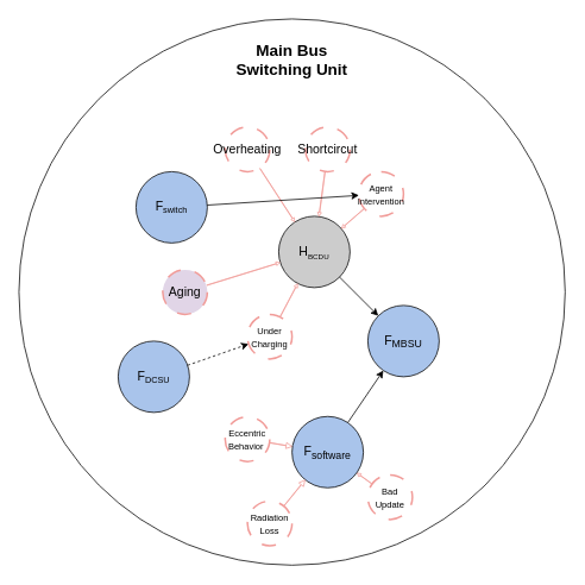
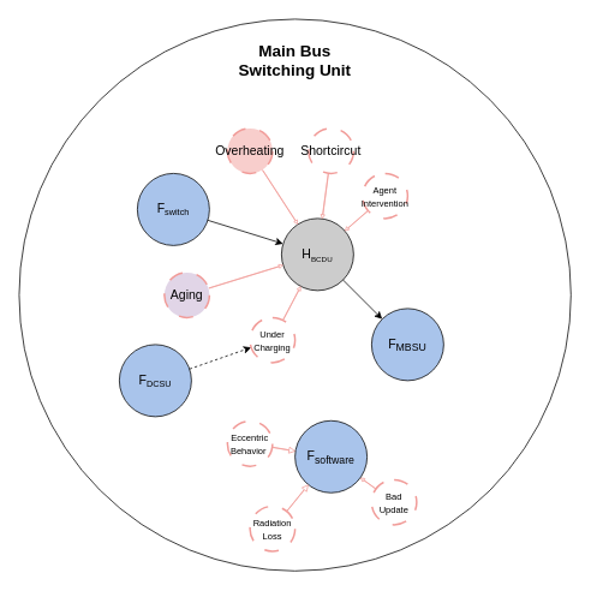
- <mxCell id="4" value="&lt;font style=&quot;font-size: 14px;&quot;&gt;Overheating&lt;/font&gt;" style="ellipse;whiteSpace=wrap;html=1;aspect=fixed;fillColor=#FFFFFF;strokeColor=#F19C99;strokeWidth=2;dashed=1;dashPattern=8 8;" vertex="1" parent="1"><mxGeometry x="252" y="142" width="50" height="50" as="geometry" /></mxCell>
+ <mxCell id="4" value="&lt;font style=&quot;font-size: 14px;&quot;&gt;Overheating&lt;/font&gt;" style="ellipse;whiteSpace=wrap;html=1;aspect=fixed;fillColor=#f8cecc;strokeColor=#F19C99;strokeWidth=2;dashed=1;dashPattern=8 8;" vertex="1" parent="1"><mxGeometry x="252" y="142" width="50" height="50" as="geometry" /></mxCell>
- <mxCell id="27" value="" style="endArrow=classic;html=1;rounded=0;" edge="1" parent="1" source="26" target="10"><mxGeometry width="50" height="50" relative="1" as="geometry"><mxPoint x="262" y="282" as="sourcePoint" /><mxPoint x="312" y="232" as="targetPoint" /></mxGeometry></mxCell>
+ <mxCell id="27" value="" style="endArrow=classic;html=1;rounded=0;" edge="1" parent="1" source="26" target="5"><mxGeometry width="50" height="50" relative="1" as="geometry"><mxPoint x="262" y="282" as="sourcePoint" /><mxPoint x="312" y="232" as="targetPoint" /></mxGeometry></mxCell>
- <mxCell id="25" value="" style="endArrow=classic;html=1;rounded=0;" edge="1" parent="1" source="21" target="17"><mxGeometry width="50" height="50" relative="1" as="geometry"><mxPoint x="442" y="512" as="sourcePoint" /><mxPoint x="492" y="462" as="targetPoint" /></mxGeometry></mxCell>
